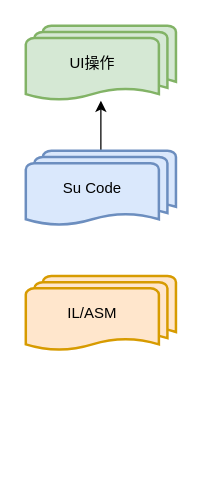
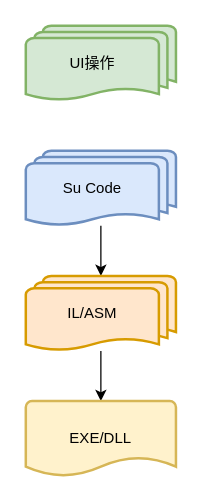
- <mxCell id="3" style="edgeStyle=orthogonalEdgeStyle;rounded=0;orthogonalLoop=1;jettySize=auto;html=1;" edge="1" parent="1" source="4" target="2"><mxGeometry relative="1" as="geometry" /></mxCell>
+ <mxCell id="3" style="edgeStyle=orthogonalEdgeStyle;rounded=0;orthogonalLoop=1;jettySize=auto;html=1;" edge="1" parent="1" source="4" target="6"><mxGeometry relative="1" as="geometry" /></mxCell>
+ <mxCell id="5" style="edgeStyle=orthogonalEdgeStyle;rounded=0;orthogonalLoop=1;jettySize=auto;html=1;" edge="1" parent="1" source="6" target="7"><mxGeometry relative="1" as="geometry" /></mxCell>
+ <mxCell id="7" value="EXE/DLL" style="strokeWidth=2;html=1;shape=mxgraph.flowchart.document2;whiteSpace=wrap;size=0.25;fillColor=#fff2cc;strokeColor=#d6b656;" vertex="1" parent="1"><mxGeometry x="20" y="320" width="120" height="60" as="geometry" /></mxCell>
